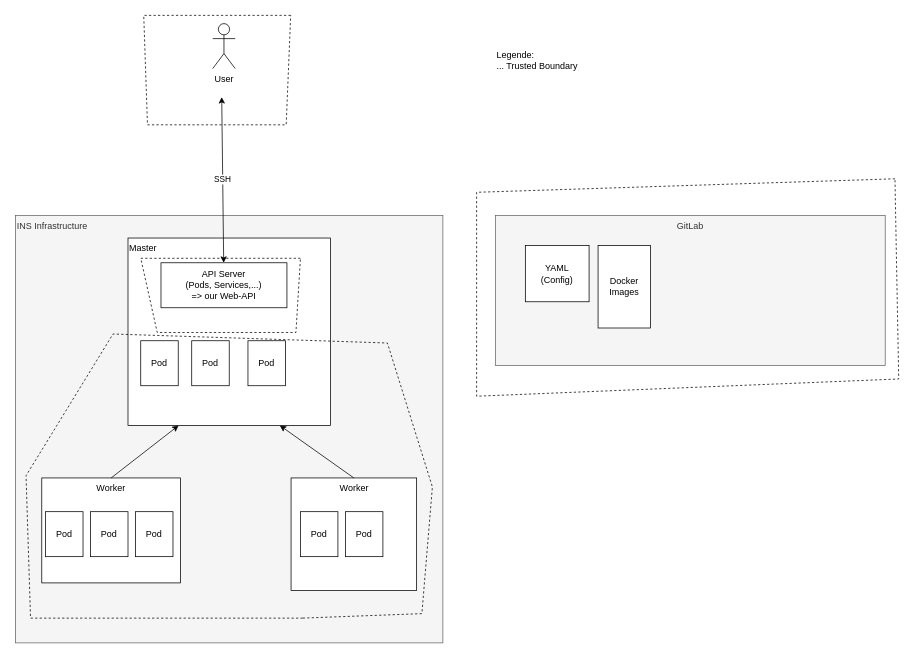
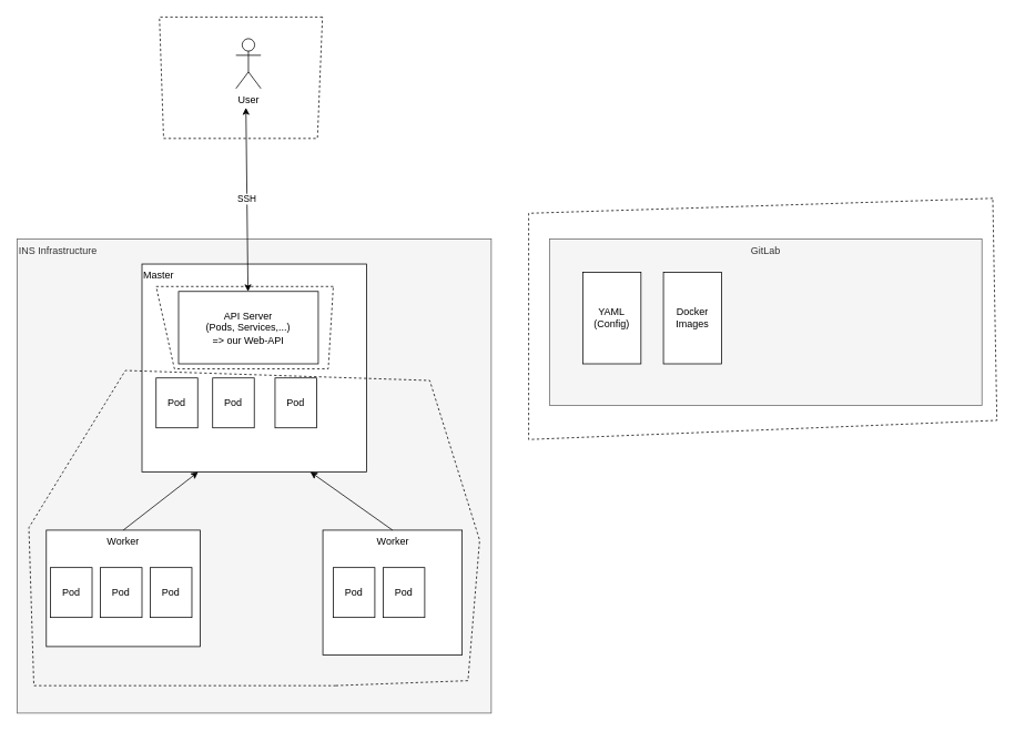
- <mxCell id="21" value="User" style="shape=umlActor;verticalLabelPosition=bottom;verticalAlign=top;html=1;" vertex="1" parent="1"><mxGeometry x="283" y="31" width="30" height="60" as="geometry" /></mxCell>
+ <mxCell id="21" value="User" style="shape=umlActor;verticalLabelPosition=bottom;verticalAlign=top;html=1;" vertex="1" parent="1"><mxGeometry x="283" y="46" width="30" height="60" as="geometry" /></mxCell>
- <mxCell id="26" value="Legende:&lt;br&gt;... Trusted Boundary" style="text;html=1;strokeColor=none;fillColor=none;align=left;verticalAlign=middle;whiteSpace=wrap;rounded=0;" vertex="1" parent="1"><mxGeometry x="660" y="56" width="268" height="47" as="geometry" /></mxCell>
- <mxCell id="15" value="YAML&lt;br&gt;(Config)" style="rounded=0;whiteSpace=wrap;html=1;" parent="1" vertex="1"><mxGeometry x="700" y="327" width="85" height="75" as="geometry" /></mxCell>
+ <mxCell id="15" value="YAML&lt;br&gt;(Config)" style="rounded=0;whiteSpace=wrap;html=1;" parent="1" vertex="1"><mxGeometry x="700" y="327" width="70" height="110" as="geometry" /></mxCell>
- <mxCell id="6" value="API Server&lt;br&gt;(Pods, Services,...)&lt;br&gt;=&amp;gt; our Web-API" style="rounded=0;whiteSpace=wrap;html=1;" parent="1" vertex="1"><mxGeometry x="214" y="350" width="168" height="60" as="geometry" /></mxCell>
+ <mxCell id="6" value="API Server&lt;br&gt;(Pods, Services,...)&lt;br&gt;=&amp;gt; our Web-API" style="rounded=0;whiteSpace=wrap;html=1;" parent="1" vertex="1"><mxGeometry x="214" y="350" width="168" height="87" as="geometry" /></mxCell>
